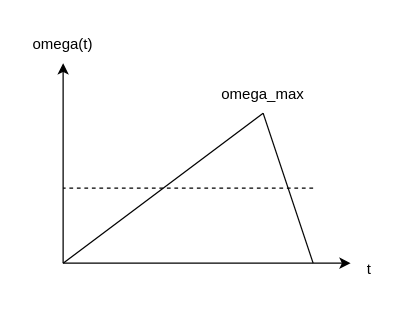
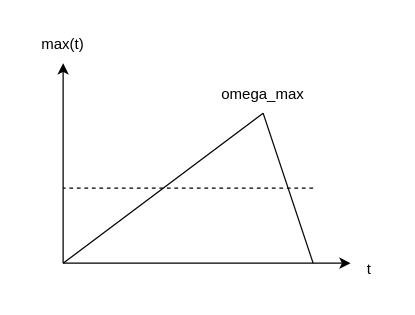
- <mxCell id="4" value="omega(t)" style="text;html=1;strokeColor=none;fillColor=none;align=center;verticalAlign=middle;whiteSpace=wrap;rounded=0;" vertex="1" parent="1"><mxGeometry x="20" y="20" width="60" height="30" as="geometry" /></mxCell>
+ <mxCell id="4" value="max(t)" style="text;html=1;strokeColor=none;fillColor=none;align=center;verticalAlign=middle;whiteSpace=wrap;rounded=0;" vertex="1" parent="1"><mxGeometry x="20" y="20" width="60" height="30" as="geometry" /></mxCell>
